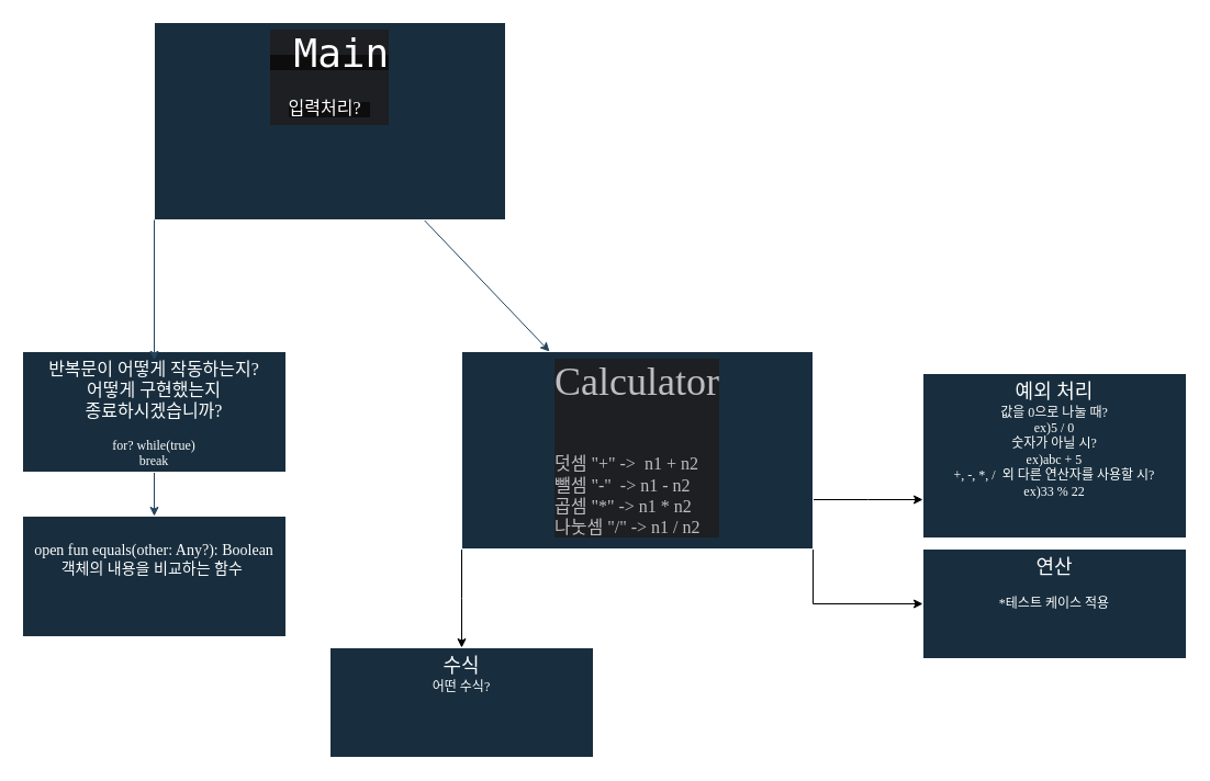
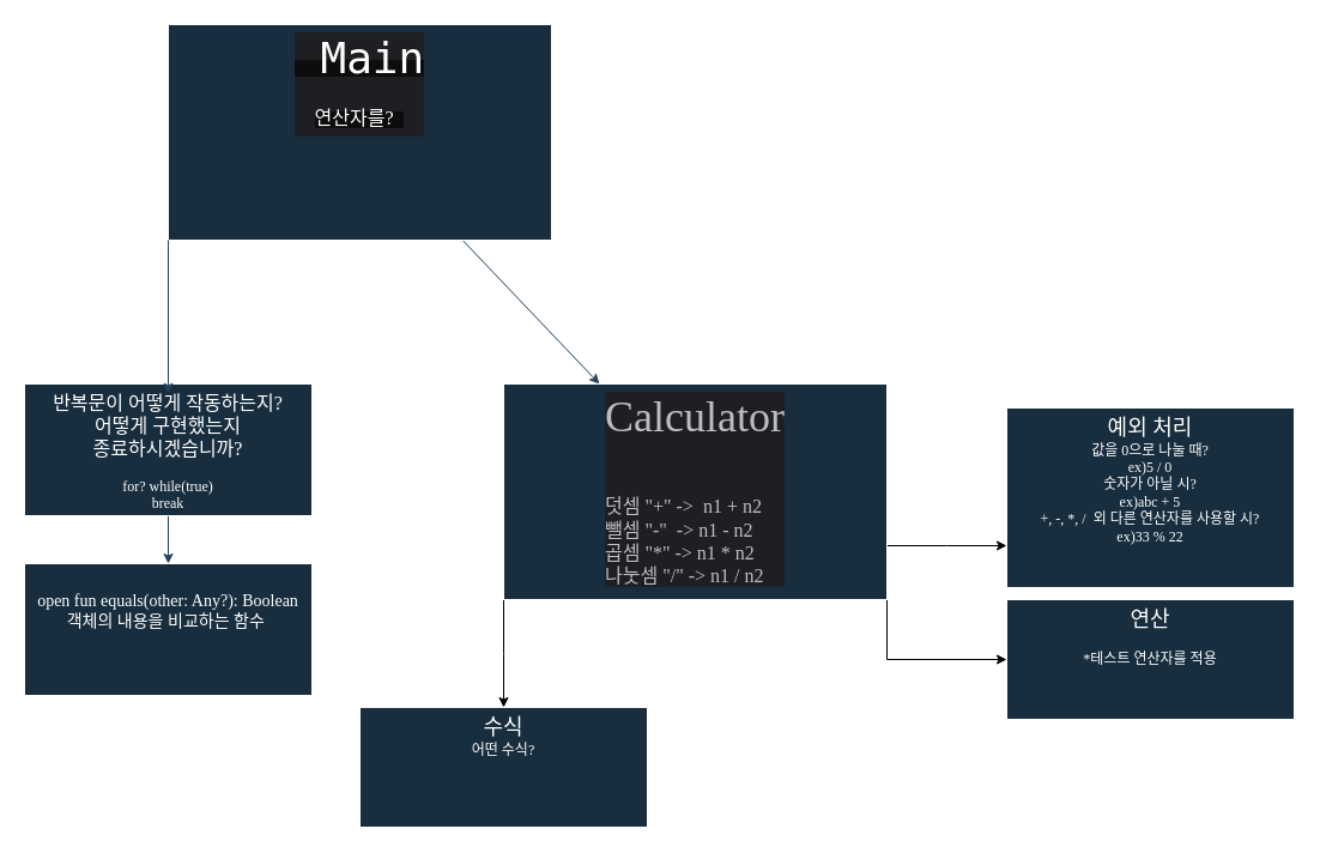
- <mxCell id="3" value="&lt;div style=&quot;background-color:#1e1f22;color:#bcbec4&quot;&gt;&lt;div style=&quot;&quot;&gt;&lt;span style=&quot;color: rgb(255, 255, 255); text-align: left; white-space: pre; background-color: rgb(13, 13, 13);&quot;&gt;&lt;font style=&quot;font-size: 36px;&quot;&gt;&lt;font face=&quot;Söhne Mono, Monaco, Andale Mono, Ubuntu Mono, monospace&quot;&gt; Main&lt;/font&gt;&lt;/font&gt;&lt;/span&gt;&lt;/div&gt;&lt;div style=&quot;&quot;&gt;&lt;span style=&quot;color: rgb(255, 255, 255); text-align: left; white-space: pre; background-color: rgb(13, 13, 13);&quot;&gt;&lt;font style=&quot;&quot;&gt;&lt;font style=&quot;&quot; face=&quot;Comic Sans MS&quot;&gt;&lt;font size=&quot;3&quot;&gt;입력처리?&lt;/font&gt;&lt;span style=&quot;font-size: 36px;&quot;&gt; &lt;/span&gt;&lt;/font&gt;&lt;/font&gt;&lt;/span&gt;&lt;br&gt;&lt;/div&gt;&lt;/div&gt;" style="whiteSpace=wrap;html=1;fillColor=#182E3E;strokeColor=#FFFFFF;align=center;labelBackgroundColor=none;fontColor=#FFFFFF;fontFamily=Comic Sans MS;verticalAlign=top;strokeWidth=1;" parent="1" vertex="1"><mxGeometry x="140" y="20" width="320" height="180" as="geometry" /></mxCell>
+ <mxCell id="3" value="&lt;div style=&quot;background-color:#1e1f22;color:#bcbec4&quot;&gt;&lt;div style=&quot;&quot;&gt;&lt;span style=&quot;color: rgb(255, 255, 255); text-align: left; white-space: pre; background-color: rgb(13, 13, 13);&quot;&gt;&lt;font style=&quot;font-size: 36px;&quot;&gt;&lt;font face=&quot;Söhne Mono, Monaco, Andale Mono, Ubuntu Mono, monospace&quot;&gt; Main&lt;/font&gt;&lt;/font&gt;&lt;/span&gt;&lt;/div&gt;&lt;div style=&quot;&quot;&gt;&lt;span style=&quot;color: rgb(255, 255, 255); text-align: left; white-space: pre; background-color: rgb(13, 13, 13);&quot;&gt;&lt;font style=&quot;&quot;&gt;&lt;font style=&quot;&quot; face=&quot;Comic Sans MS&quot;&gt;&lt;font size=&quot;3&quot;&gt;연산자를?&lt;/font&gt;&lt;span style=&quot;font-size: 36px;&quot;&gt; &lt;/span&gt;&lt;/font&gt;&lt;/font&gt;&lt;/span&gt;&lt;br&gt;&lt;/div&gt;&lt;/div&gt;" style="whiteSpace=wrap;html=1;fillColor=#182E3E;strokeColor=#FFFFFF;align=center;labelBackgroundColor=none;fontColor=#FFFFFF;fontFamily=Comic Sans MS;verticalAlign=top;strokeWidth=1;" parent="1" vertex="1"><mxGeometry x="140" y="20" width="320" height="180" as="geometry" /></mxCell>
- <mxCell id="15" value="&lt;div&gt;&lt;font style=&quot;font-size: 18px;&quot;&gt;연&lt;/font&gt;&lt;font style=&quot;font-size: 18px;&quot;&gt;산&lt;/font&gt;&lt;/div&gt;&lt;div&gt;&lt;span style=&quot;background-color: initial;&quot;&gt;&amp;nbsp;&lt;/span&gt;&lt;/div&gt;&lt;div&gt;&lt;font style=&quot;font-size: 12px;&quot;&gt;*테스트 케이스 적용&lt;/font&gt;&lt;/div&gt;&lt;div&gt;&lt;br&gt;&lt;/div&gt;" style="whiteSpace=wrap;html=1;fillColor=#182E3E;strokeColor=#FFFFFF;align=center;labelBackgroundColor=none;fontColor=#FFFFFF;fontFamily=Comic Sans MS;verticalAlign=top;strokeWidth=1;" parent="1" vertex="1"><mxGeometry x="840" y="500" width="240" height="100" as="geometry" /></mxCell>
+ <mxCell id="15" value="&lt;div&gt;&lt;font style=&quot;font-size: 18px;&quot;&gt;연&lt;/font&gt;&lt;font style=&quot;font-size: 18px;&quot;&gt;산&lt;/font&gt;&lt;/div&gt;&lt;div&gt;&lt;span style=&quot;background-color: initial;&quot;&gt;&amp;nbsp;&lt;/span&gt;&lt;/div&gt;&lt;div&gt;&lt;font style=&quot;font-size: 12px;&quot;&gt;*테스트 연산자를 적용&lt;/font&gt;&lt;/div&gt;&lt;div&gt;&lt;br&gt;&lt;/div&gt;" style="whiteSpace=wrap;html=1;fillColor=#182E3E;strokeColor=#FFFFFF;align=center;labelBackgroundColor=none;fontColor=#FFFFFF;fontFamily=Comic Sans MS;verticalAlign=top;strokeWidth=1;" parent="1" vertex="1"><mxGeometry x="840" y="500" width="240" height="100" as="geometry" /></mxCell>
